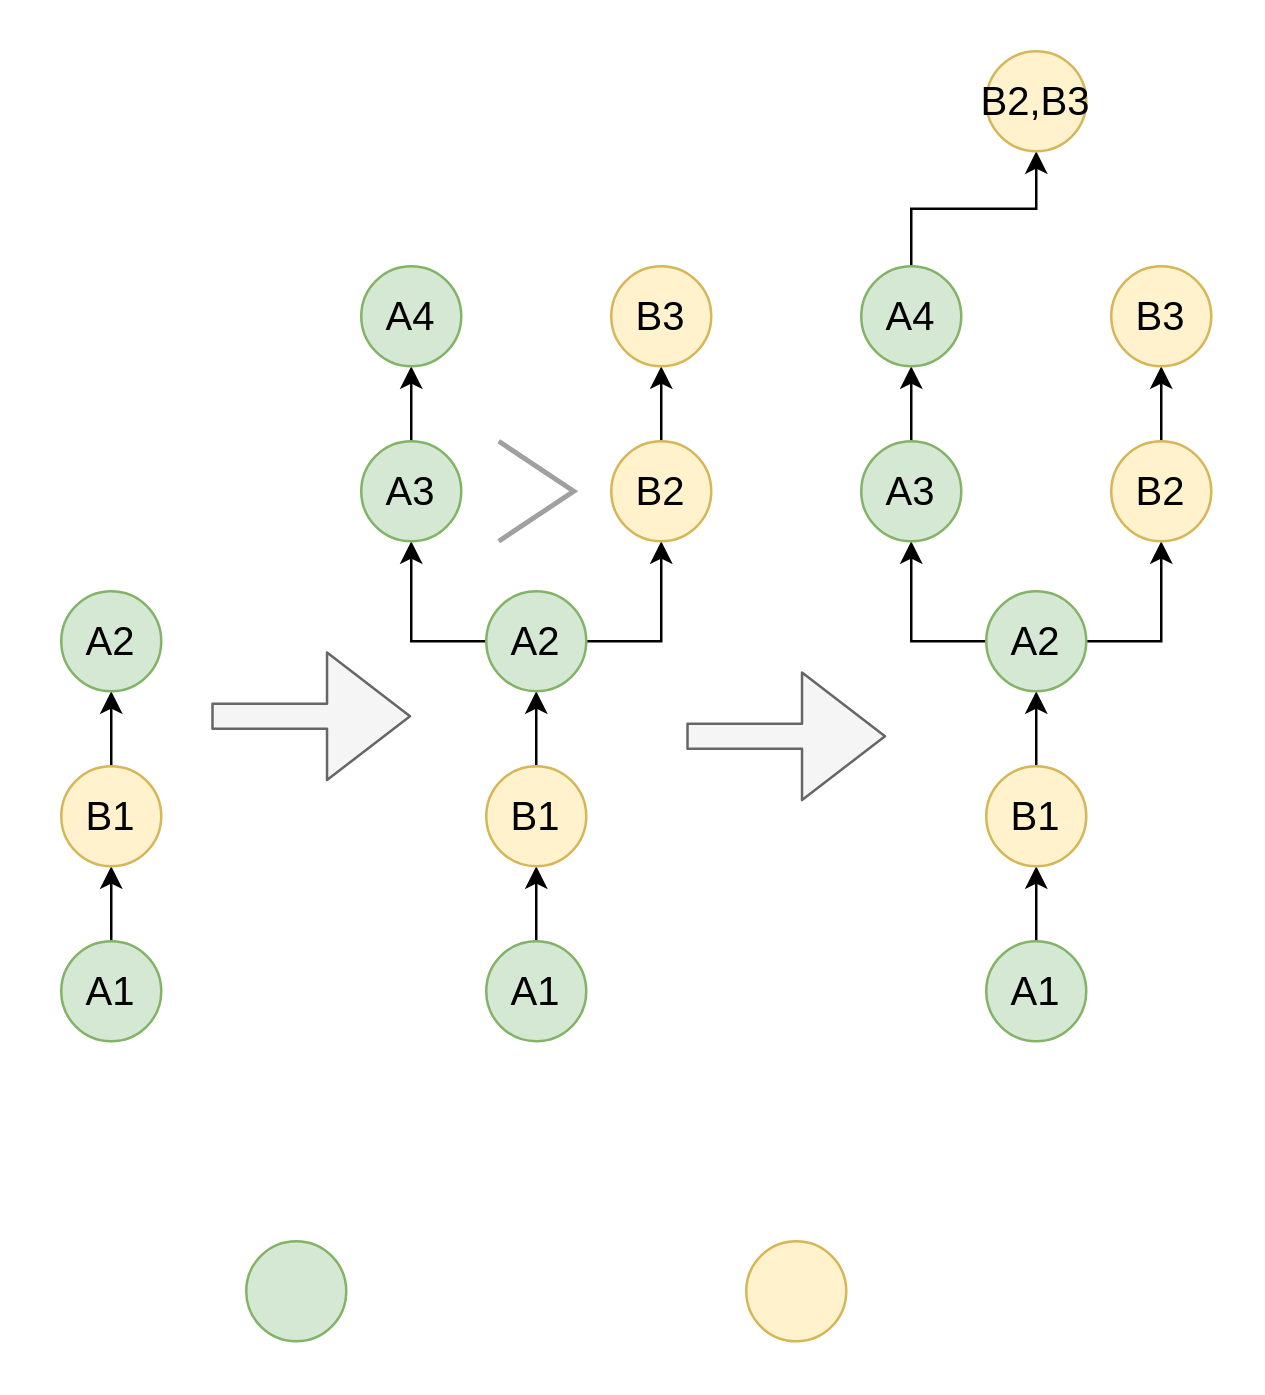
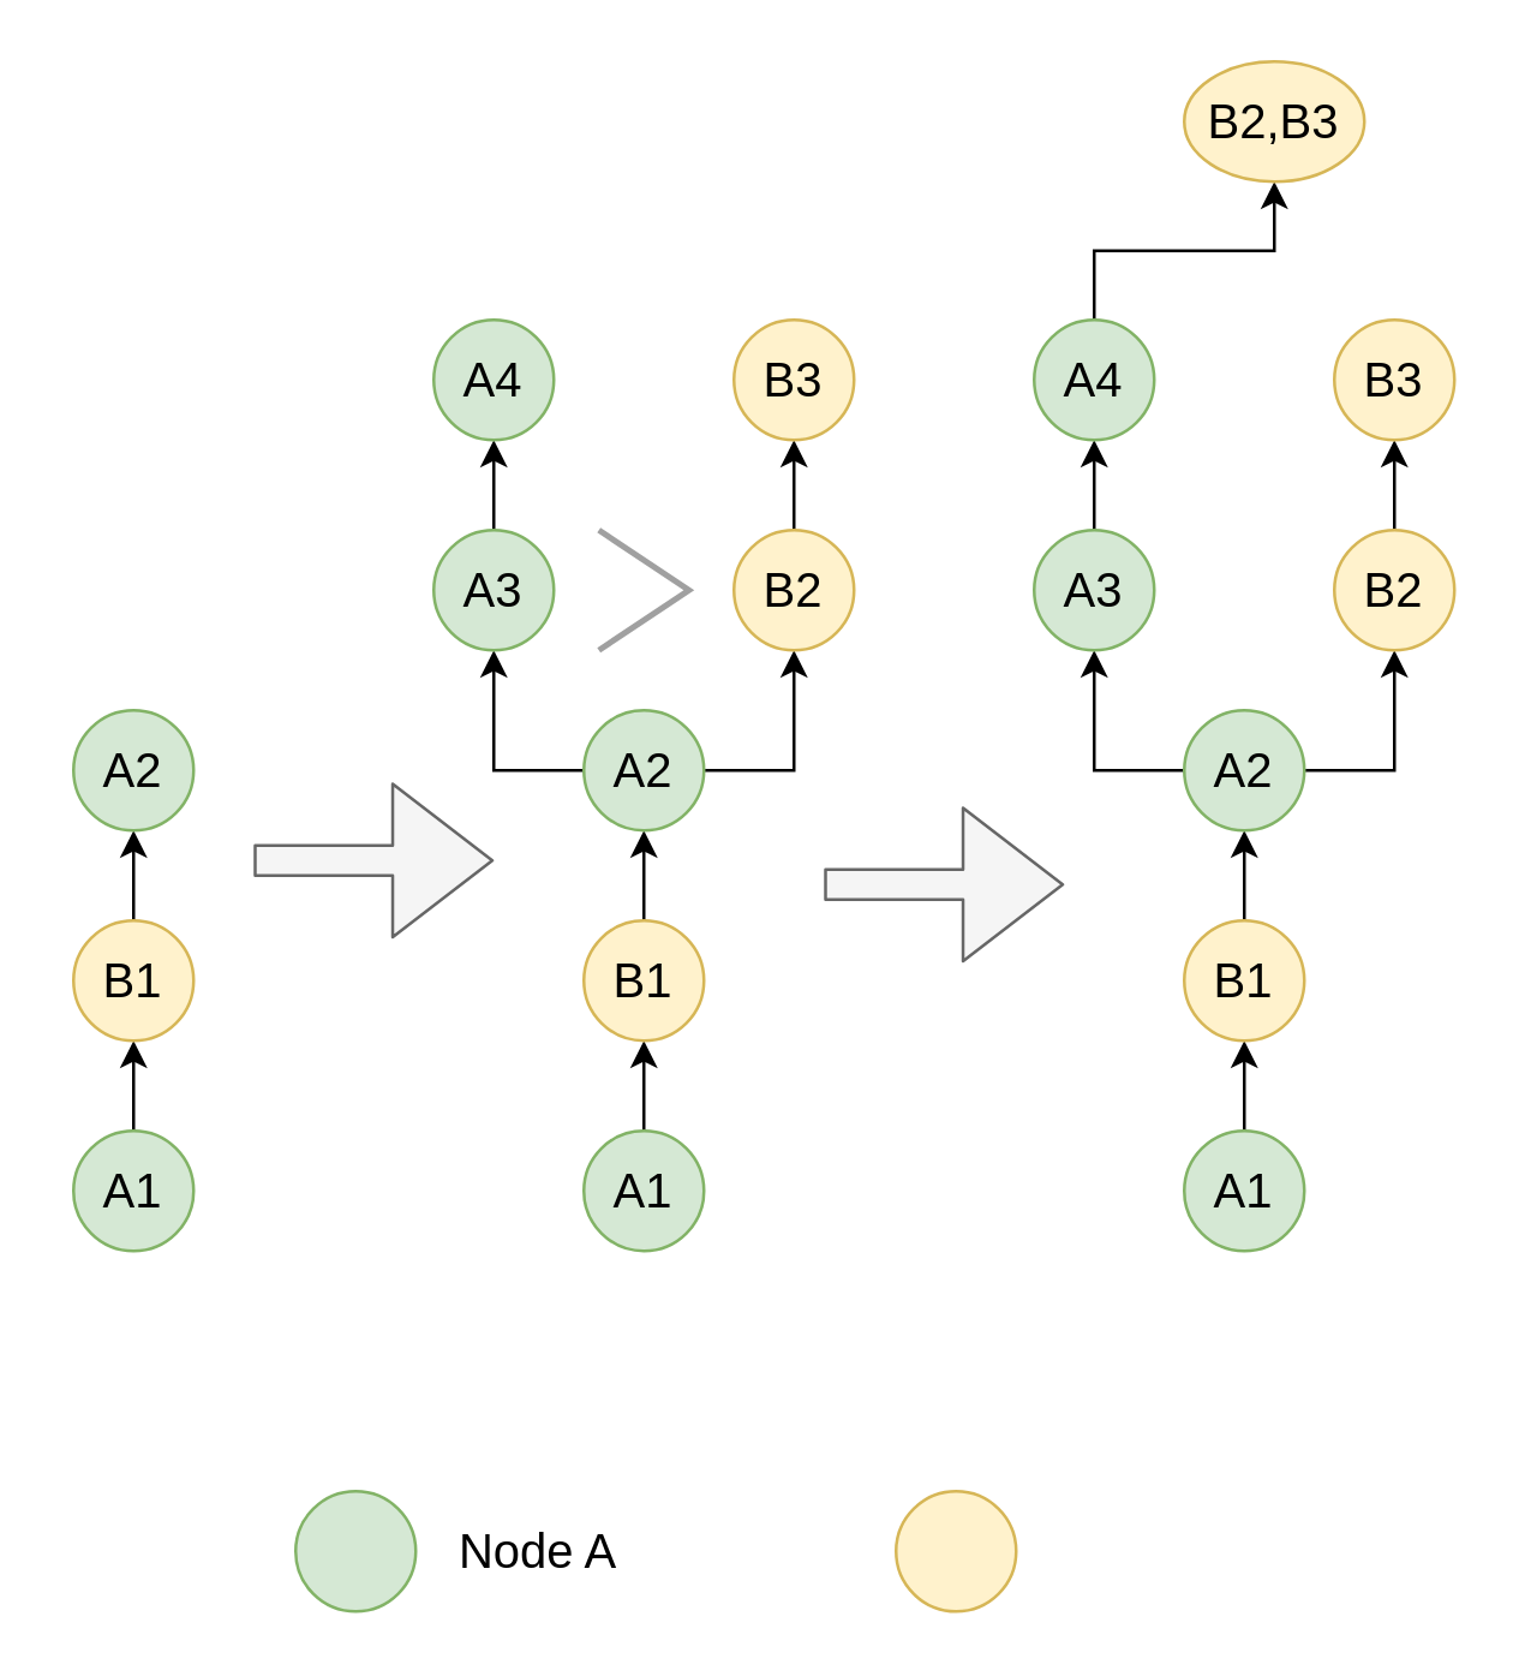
- <mxCell id="38" value="B2,B3" style="ellipse;whiteSpace=wrap;html=1;aspect=fixed;fillColor=#fff2cc;strokeColor=#d6b656;fontSize=16;" parent="1" vertex="1"><mxGeometry x="394" y="20" width="40" height="40" as="geometry" /></mxCell>
+ <mxCell id="38" value="B2,B3" style="ellipse;whiteSpace=wrap;html=1;aspect=fixed;fillColor=#fff2cc;strokeColor=#d6b656;fontSize=16;" parent="1" vertex="1"><mxGeometry x="394" y="20" width="60" height="40" as="geometry" /></mxCell>
+ <mxCell id="42" value="Node A" style="text;html=1;strokeColor=none;fillColor=none;align=center;verticalAlign=middle;whiteSpace=wrap;rounded=0;fontSize=16;" parent="1" vertex="1"><mxGeometry x="144" y="506" width="70" height="20" as="geometry" /></mxCell>
